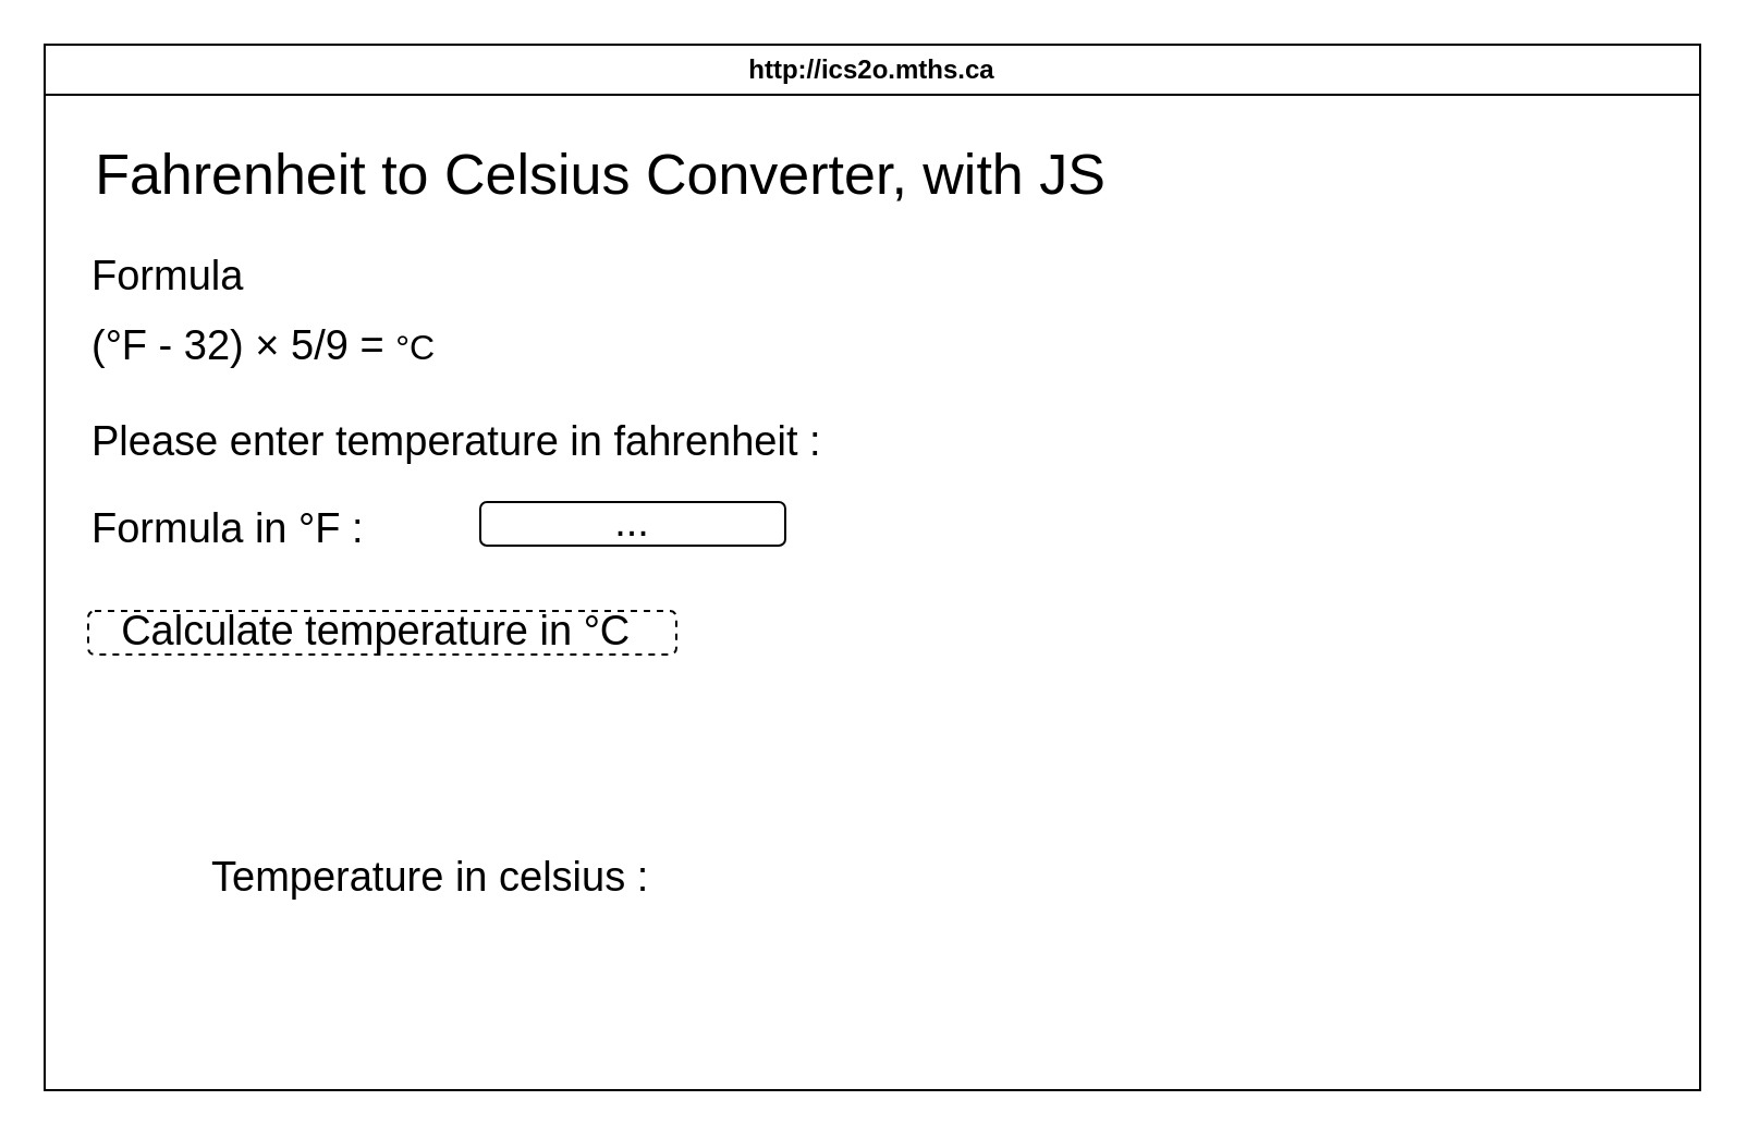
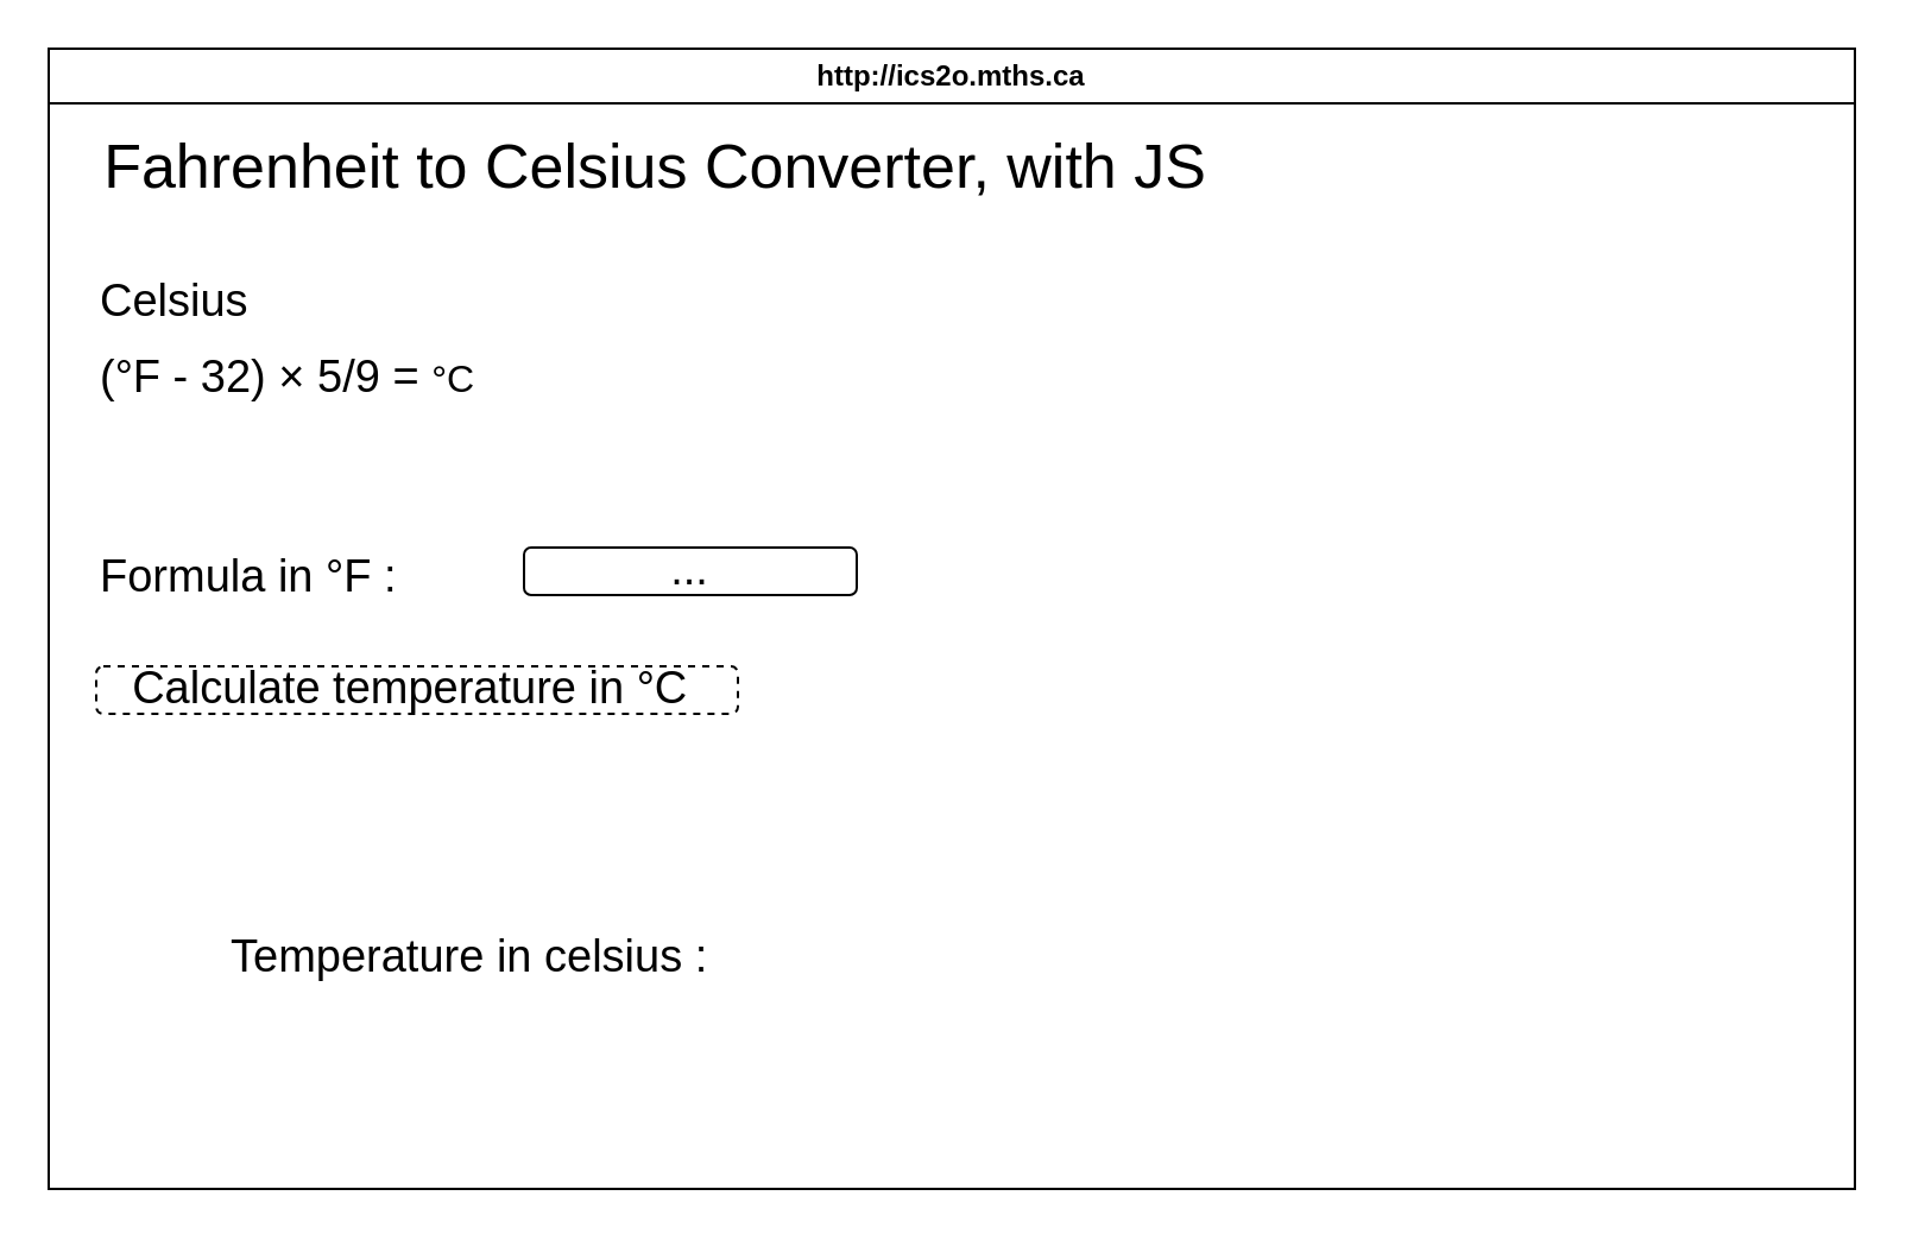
- <mxCell id="6" value="&lt;span style=&quot;font-size: 26px;&quot;&gt;Fahrenheit to Celsius Converter, with JS&lt;/span&gt;" style="text;html=1;align=center;verticalAlign=middle;resizable=0;points=[];autosize=1;strokeColor=none;fillColor=none;" vertex="1" parent="5"><mxGeometry x="10" y="40" width="490" height="40" as="geometry" /></mxCell>
+ <mxCell id="6" value="&lt;span style=&quot;font-size: 26px;&quot;&gt;Fahrenheit to Celsius Converter, with JS&lt;/span&gt;" style="text;html=1;align=center;verticalAlign=middle;resizable=0;points=[];autosize=1;strokeColor=none;fillColor=none;" vertex="1" parent="5"><mxGeometry x="10" y="30" width="490" height="40" as="geometry" /></mxCell>
- <mxCell id="7" value="&lt;font color=&quot;#000000&quot;&gt;&lt;font style=&quot;font-size: 19px;&quot;&gt;&lt;span style=&quot;font-size: 19px;&quot;&gt;Formula&amp;nbsp;&lt;br&gt;&lt;/span&gt;&lt;/font&gt;&lt;/font&gt;&lt;font style=&quot;&quot;&gt;&lt;font color=&quot;#000000&quot;&gt;&lt;font style=&quot;font-size: 19px;&quot;&gt;(°F - 32)&amp;nbsp;× 5/9 =&amp;nbsp;&lt;/font&gt;&lt;span style=&quot;font-family: arial, sans-serif; font-size: 16px;&quot;&gt;°C&lt;/span&gt;&lt;/font&gt;&lt;br&gt;&lt;/font&gt;" style="text;html=1;align=left;verticalAlign=middle;resizable=0;points=[];autosize=1;strokeColor=none;fillColor=none;fontSize=26;" vertex="1" parent="5"><mxGeometry x="20" y="80" width="180" height="80" as="geometry" /></mxCell>
+ <mxCell id="7" value="&lt;font color=&quot;#000000&quot;&gt;&lt;font style=&quot;font-size: 19px;&quot;&gt;&lt;span style=&quot;font-size: 19px;&quot;&gt;Celsius&amp;nbsp;&lt;br&gt;&lt;/span&gt;&lt;/font&gt;&lt;/font&gt;&lt;font style=&quot;&quot;&gt;&lt;font color=&quot;#000000&quot;&gt;&lt;font style=&quot;font-size: 19px;&quot;&gt;(°F - 32)&amp;nbsp;× 5/9 =&amp;nbsp;&lt;/font&gt;&lt;span style=&quot;font-family: arial, sans-serif; font-size: 16px;&quot;&gt;°C&lt;/span&gt;&lt;/font&gt;&lt;br&gt;&lt;/font&gt;" style="text;html=1;align=left;verticalAlign=middle;resizable=0;points=[];autosize=1;strokeColor=none;fillColor=none;fontSize=26;" vertex="1" parent="5"><mxGeometry x="20" y="80" width="180" height="80" as="geometry" /></mxCell>
- <mxCell id="8" value="&lt;font style=&quot;font-size: 19px;&quot;&gt;Please enter temperature in fahrenheit :&lt;br&gt;&lt;/font&gt;" style="text;html=1;align=left;verticalAlign=middle;resizable=0;points=[];autosize=1;strokeColor=none;fillColor=none;fontSize=26;" vertex="1" parent="5"><mxGeometry x="20" y="160" width="360" height="40" as="geometry" /></mxCell>
